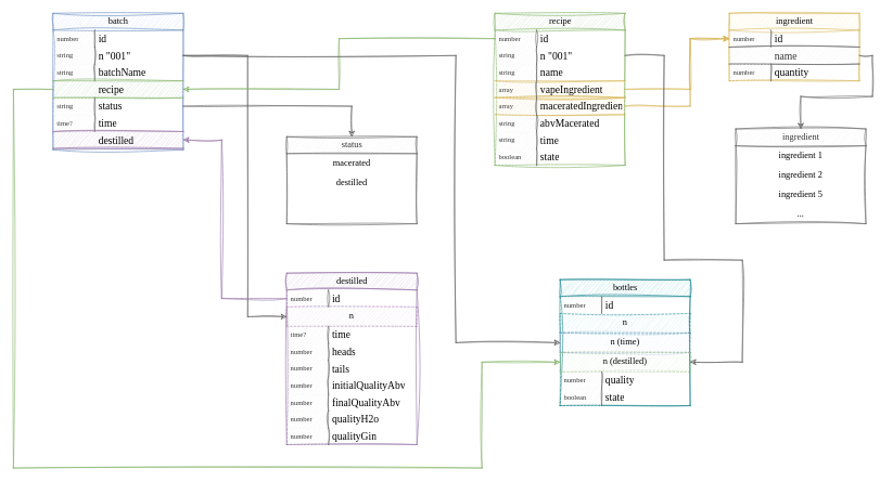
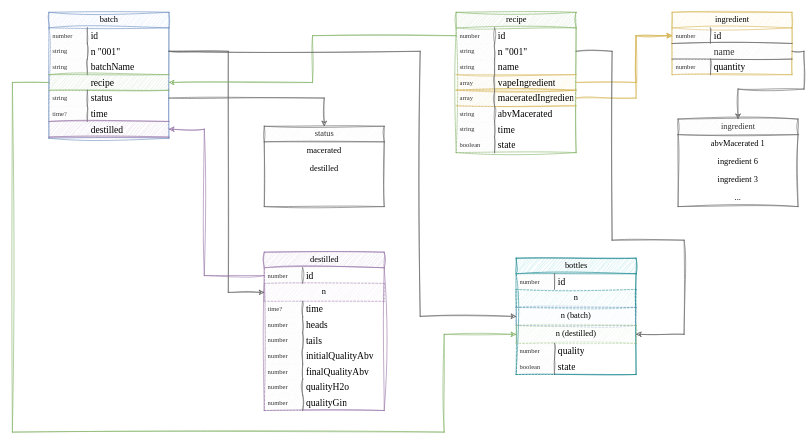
- <mxCell id="43" value="ingredient 1" style="text;html=1;align=center;verticalAlign=middle;whiteSpace=wrap;rounded=0;fontFamily=Verdana;fontSize=14;fontStyle=0;labelBackgroundColor=none;sketch=1;curveFitting=1;jiggle=2;" vertex="1" parent="42"><mxGeometry y="26" width="200" height="30" as="geometry" /></mxCell>
+ <mxCell id="43" value="abvMacerated 1" style="text;html=1;align=center;verticalAlign=middle;whiteSpace=wrap;rounded=0;fontFamily=Verdana;fontSize=14;fontStyle=0;labelBackgroundColor=none;sketch=1;curveFitting=1;jiggle=2;" vertex="1" parent="42"><mxGeometry y="26" width="200" height="30" as="geometry" /></mxCell>
- <mxCell id="44" value="ingredient 2" style="text;html=1;align=center;verticalAlign=middle;whiteSpace=wrap;rounded=0;fontFamily=Verdana;fontSize=14;fontStyle=0;labelBackgroundColor=none;sketch=1;curveFitting=1;jiggle=2;" vertex="1" parent="42"><mxGeometry y="56" width="200" height="30" as="geometry" /></mxCell>
+ <mxCell id="44" value="ingredient 6" style="text;html=1;align=center;verticalAlign=middle;whiteSpace=wrap;rounded=0;fontFamily=Verdana;fontSize=14;fontStyle=0;labelBackgroundColor=none;sketch=1;curveFitting=1;jiggle=2;" vertex="1" parent="42"><mxGeometry y="56" width="200" height="30" as="geometry" /></mxCell>
- <mxCell id="45" value="ingredient 5" style="text;html=1;align=center;verticalAlign=middle;whiteSpace=wrap;rounded=0;fontFamily=Verdana;fontSize=14;fontStyle=0;labelBackgroundColor=none;sketch=1;curveFitting=1;jiggle=2;" vertex="1" parent="42"><mxGeometry y="86" width="200" height="30" as="geometry" /></mxCell>
+ <mxCell id="45" value="ingredient 3" style="text;html=1;align=center;verticalAlign=middle;whiteSpace=wrap;rounded=0;fontFamily=Verdana;fontSize=14;fontStyle=0;labelBackgroundColor=none;sketch=1;curveFitting=1;jiggle=2;" vertex="1" parent="42"><mxGeometry y="86" width="200" height="30" as="geometry" /></mxCell>
- <mxCell id="73" value="n (time)" style="text;html=1;align=center;verticalAlign=middle;whiteSpace=wrap;rounded=0;fontFamily=Verdana;fontSize=14;fontStyle=0;labelBackgroundColor=none;fillColor=#dae8fc;strokeColor=#6c8ebf;sketch=1;curveFitting=1;jiggle=2;dashed=1;strokeWidth=1;opacity=50;" vertex="1" parent="69"><mxGeometry y="82" width="200" height="30" as="geometry" /></mxCell>
+ <mxCell id="73" value="n (batch)" style="text;html=1;align=center;verticalAlign=middle;whiteSpace=wrap;rounded=0;fontFamily=Verdana;fontSize=14;fontStyle=0;labelBackgroundColor=none;fillColor=#dae8fc;strokeColor=#6c8ebf;sketch=1;curveFitting=1;jiggle=2;dashed=1;strokeWidth=1;opacity=50;" vertex="1" parent="69"><mxGeometry y="82" width="200" height="30" as="geometry" /></mxCell>
